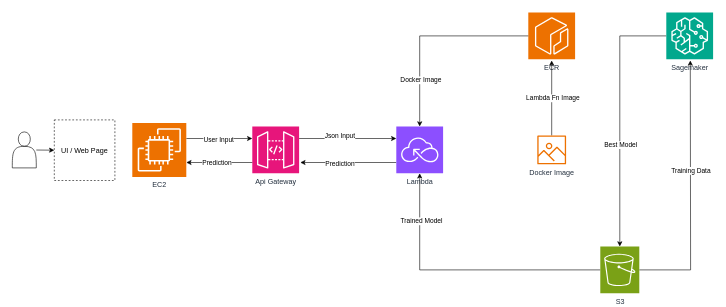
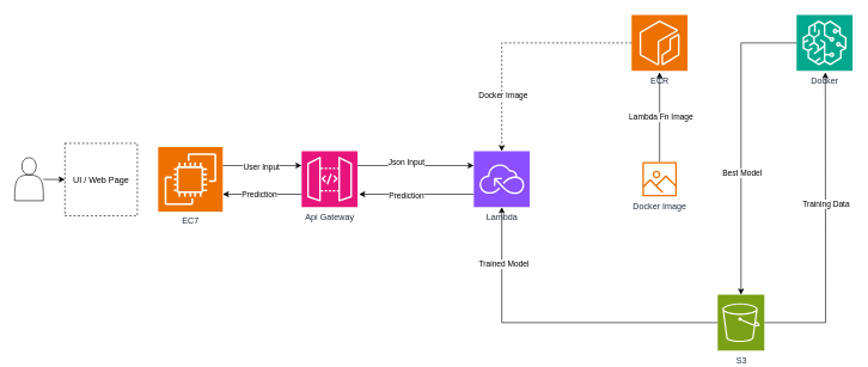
- <mxCell id="23" style="edgeStyle=orthogonalEdgeStyle;rounded=0;orthogonalLoop=1;jettySize=auto;html=1;entryX=0.5;entryY=0;entryDx=0;entryDy=0;entryPerimeter=0;" edge="1" parent="1" source="2" target="10"><mxGeometry relative="1" as="geometry" /></mxCell>
+ <mxCell id="23" style="edgeStyle=orthogonalEdgeStyle;rounded=0;orthogonalLoop=1;jettySize=auto;html=1;entryX=0.5;entryY=0;entryDx=0;entryDy=0;entryPerimeter=0;dashed=1;" edge="1" parent="1" source="2" target="10"><mxGeometry relative="1" as="geometry" /></mxCell>
- <mxCell id="13" value="Sagemaker" style="sketch=0;points=[[0,0,0],[0.25,0,0],[0.5,0,0],[0.75,0,0],[1,0,0],[0,1,0],[0.25,1,0],[0.5,1,0],[0.75,1,0],[1,1,0],[0,0.25,0],[0,0.5,0],[0,0.75,0],[1,0.25,0],[1,0.5,0],[1,0.75,0]];outlineConnect=0;fontColor=#232F3E;fillColor=#01A88D;strokeColor=#ffffff;dashed=0;verticalLabelPosition=bottom;verticalAlign=top;align=center;html=1;fontSize=12;fontStyle=0;aspect=fixed;shape=mxgraph.aws4.resourceIcon;resIcon=mxgraph.aws4.sagemaker;" vertex="1" parent="1"><mxGeometry x="1110" y="20" width="78" height="78" as="geometry" /></mxCell>
+ <mxCell id="13" value="Docker" style="sketch=0;points=[[0,0,0],[0.25,0,0],[0.5,0,0],[0.75,0,0],[1,0,0],[0,1,0],[0.25,1,0],[0.5,1,0],[0.75,1,0],[1,1,0],[0,0.25,0],[0,0.5,0],[0,0.75,0],[1,0.25,0],[1,0.5,0],[1,0.75,0]];outlineConnect=0;fontColor=#232F3E;fillColor=#01A88D;strokeColor=#ffffff;dashed=0;verticalLabelPosition=bottom;verticalAlign=top;align=center;html=1;fontSize=12;fontStyle=0;aspect=fixed;shape=mxgraph.aws4.resourceIcon;resIcon=mxgraph.aws4.sagemaker;" vertex="1" parent="1"><mxGeometry x="1110" y="20" width="78" height="78" as="geometry" /></mxCell>
- <mxCell id="16" value="EC2" style="sketch=0;points=[[0,0,0],[0.25,0,0],[0.5,0,0],[0.75,0,0],[1,0,0],[0,1,0],[0.25,1,0],[0.5,1,0],[0.75,1,0],[1,1,0],[0,0.25,0],[0,0.5,0],[0,0.75,0],[1,0.25,0],[1,0.5,0],[1,0.75,0]];outlineConnect=0;fontColor=#232F3E;fillColor=#ED7100;strokeColor=#ffffff;dashed=0;verticalLabelPosition=bottom;verticalAlign=top;align=center;html=1;fontSize=12;fontStyle=0;aspect=fixed;shape=mxgraph.aws4.resourceIcon;resIcon=mxgraph.aws4.ec2;" vertex="1" parent="1"><mxGeometry x="220" y="204" width="90" height="90" as="geometry" /></mxCell>
+ <mxCell id="16" value="EC7" style="sketch=0;points=[[0,0,0],[0.25,0,0],[0.5,0,0],[0.75,0,0],[1,0,0],[0,1,0],[0.25,1,0],[0.5,1,0],[0.75,1,0],[1,1,0],[0,0.25,0],[0,0.5,0],[0,0.75,0],[1,0.25,0],[1,0.5,0],[1,0.75,0]];outlineConnect=0;fontColor=#232F3E;fillColor=#ED7100;strokeColor=#ffffff;dashed=0;verticalLabelPosition=bottom;verticalAlign=top;align=center;html=1;fontSize=12;fontStyle=0;aspect=fixed;shape=mxgraph.aws4.resourceIcon;resIcon=mxgraph.aws4.ec2;" vertex="1" parent="1"><mxGeometry x="220" y="204" width="90" height="90" as="geometry" /></mxCell>
